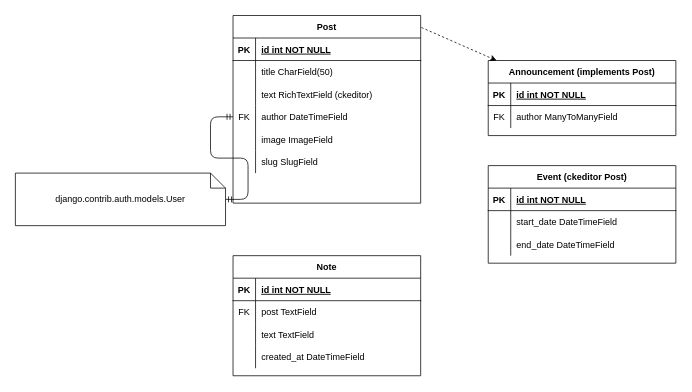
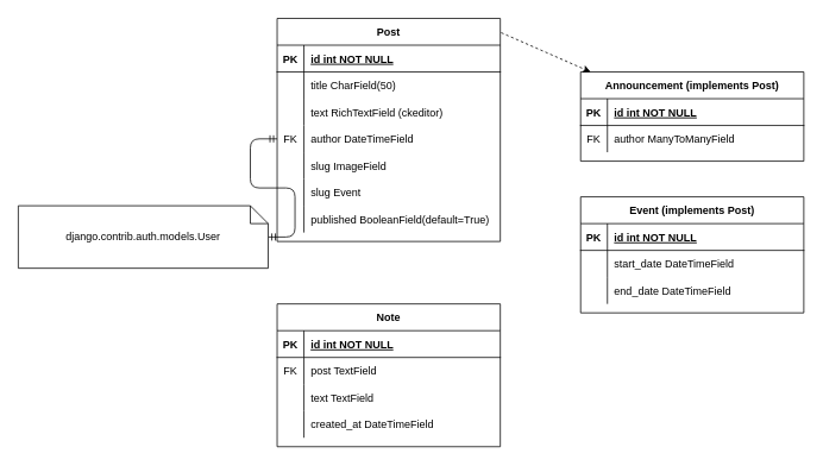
- <mxCell id="30" value="image ImageField" style="shape=partialRectangle;overflow=hidden;connectable=0;fillColor=none;top=0;left=0;bottom=0;right=0;align=left;spacingLeft=6;" vertex="1" parent="28"><mxGeometry x="30" width="220" height="30" as="geometry" /></mxCell>
+ <mxCell id="30" value="slug ImageField" style="shape=partialRectangle;overflow=hidden;connectable=0;fillColor=none;top=0;left=0;bottom=0;right=0;align=left;spacingLeft=6;" vertex="1" parent="28"><mxGeometry x="30" width="220" height="30" as="geometry" /></mxCell>
- <mxCell id="33" value="slug SlugField" style="shape=partialRectangle;overflow=hidden;connectable=0;fillColor=none;top=0;left=0;bottom=0;right=0;align=left;spacingLeft=6;" vertex="1" parent="31"><mxGeometry x="30" width="220" height="30" as="geometry" /></mxCell>
+ <mxCell id="33" value="slug Event" style="shape=partialRectangle;overflow=hidden;connectable=0;fillColor=none;top=0;left=0;bottom=0;right=0;align=left;spacingLeft=6;" vertex="1" parent="31"><mxGeometry x="30" width="220" height="30" as="geometry" /></mxCell>
- <mxCell id="47" value="Event (ckeditor Post)" style="shape=table;startSize=30;container=1;collapsible=1;childLayout=tableLayout;fixedRows=1;rowLines=0;fontStyle=1;align=center;resizeLast=1;" vertex="1" parent="1"><mxGeometry x="650" y="220" width="250" height="130" as="geometry" /></mxCell>
+ <mxCell id="47" value="Event (implements Post)" style="shape=table;startSize=30;container=1;collapsible=1;childLayout=tableLayout;fixedRows=1;rowLines=0;fontStyle=1;align=center;resizeLast=1;" vertex="1" parent="1"><mxGeometry x="650" y="220" width="250" height="130" as="geometry" /></mxCell>
+ <mxCell id="36" value="published BooleanField(default=True)" style="shape=partialRectangle;overflow=hidden;connectable=0;fillColor=none;top=0;left=0;bottom=0;right=0;align=left;spacingLeft=6;" vertex="1" parent="34"><mxGeometry x="30" width="220" height="30" as="geometry" /></mxCell>
